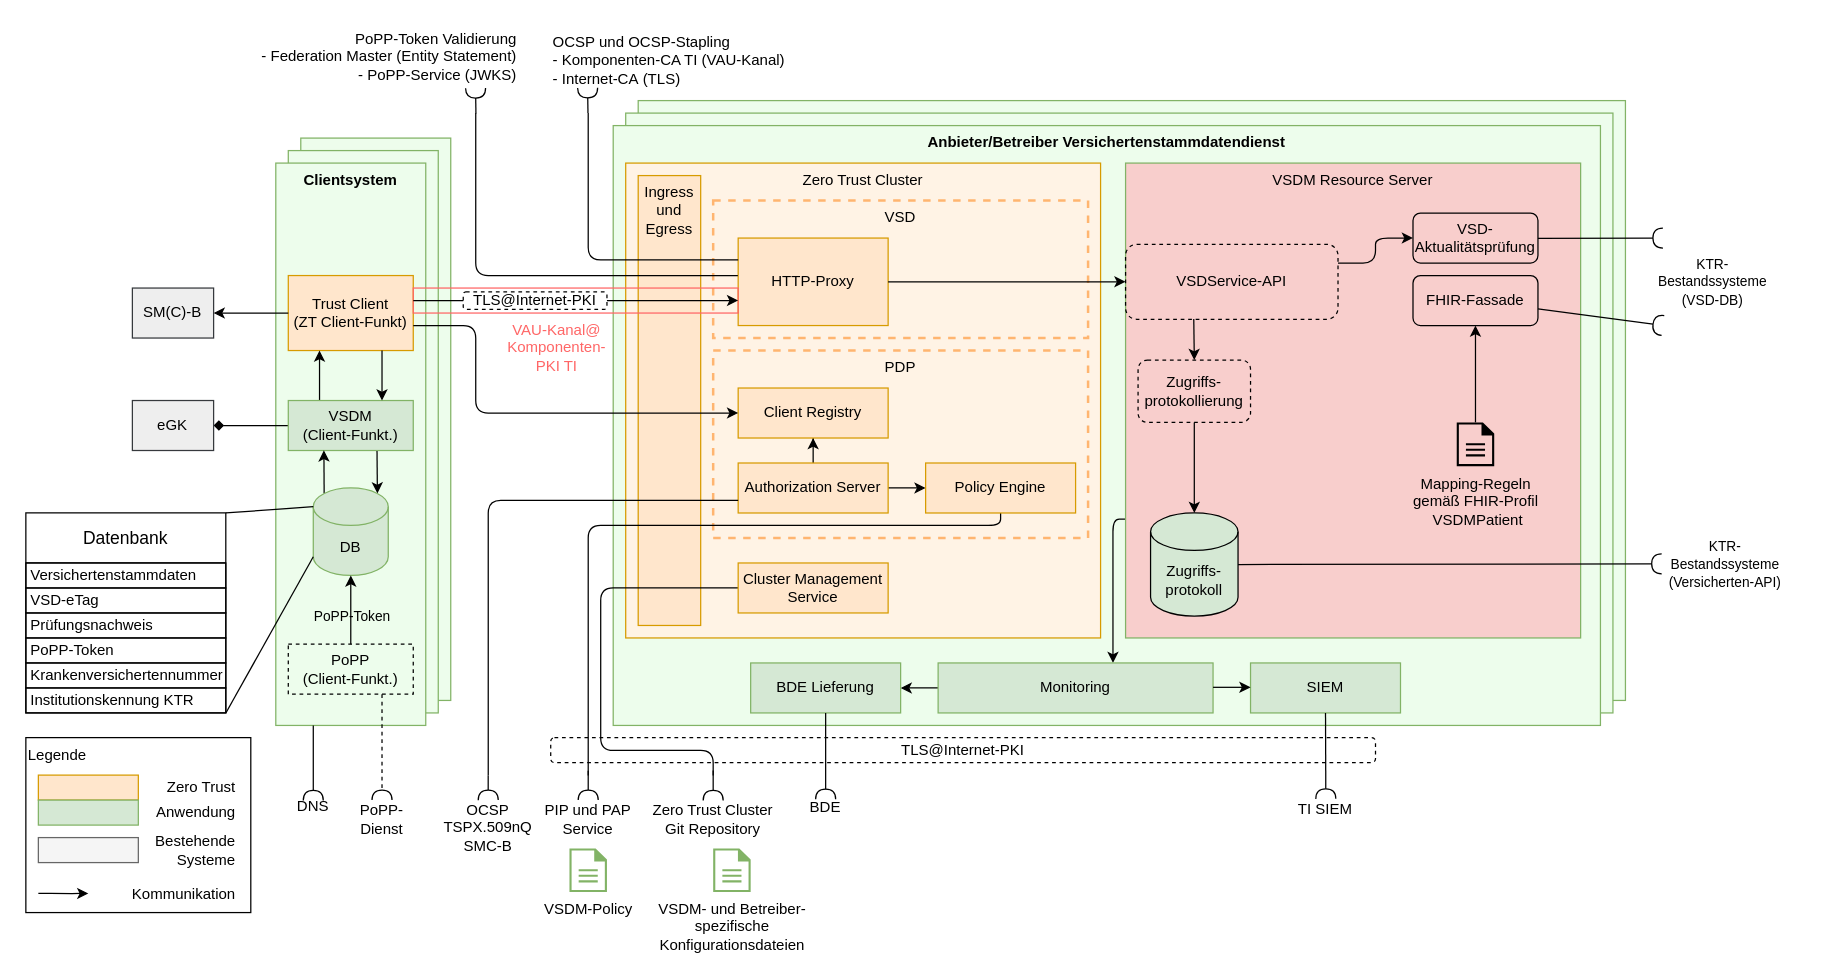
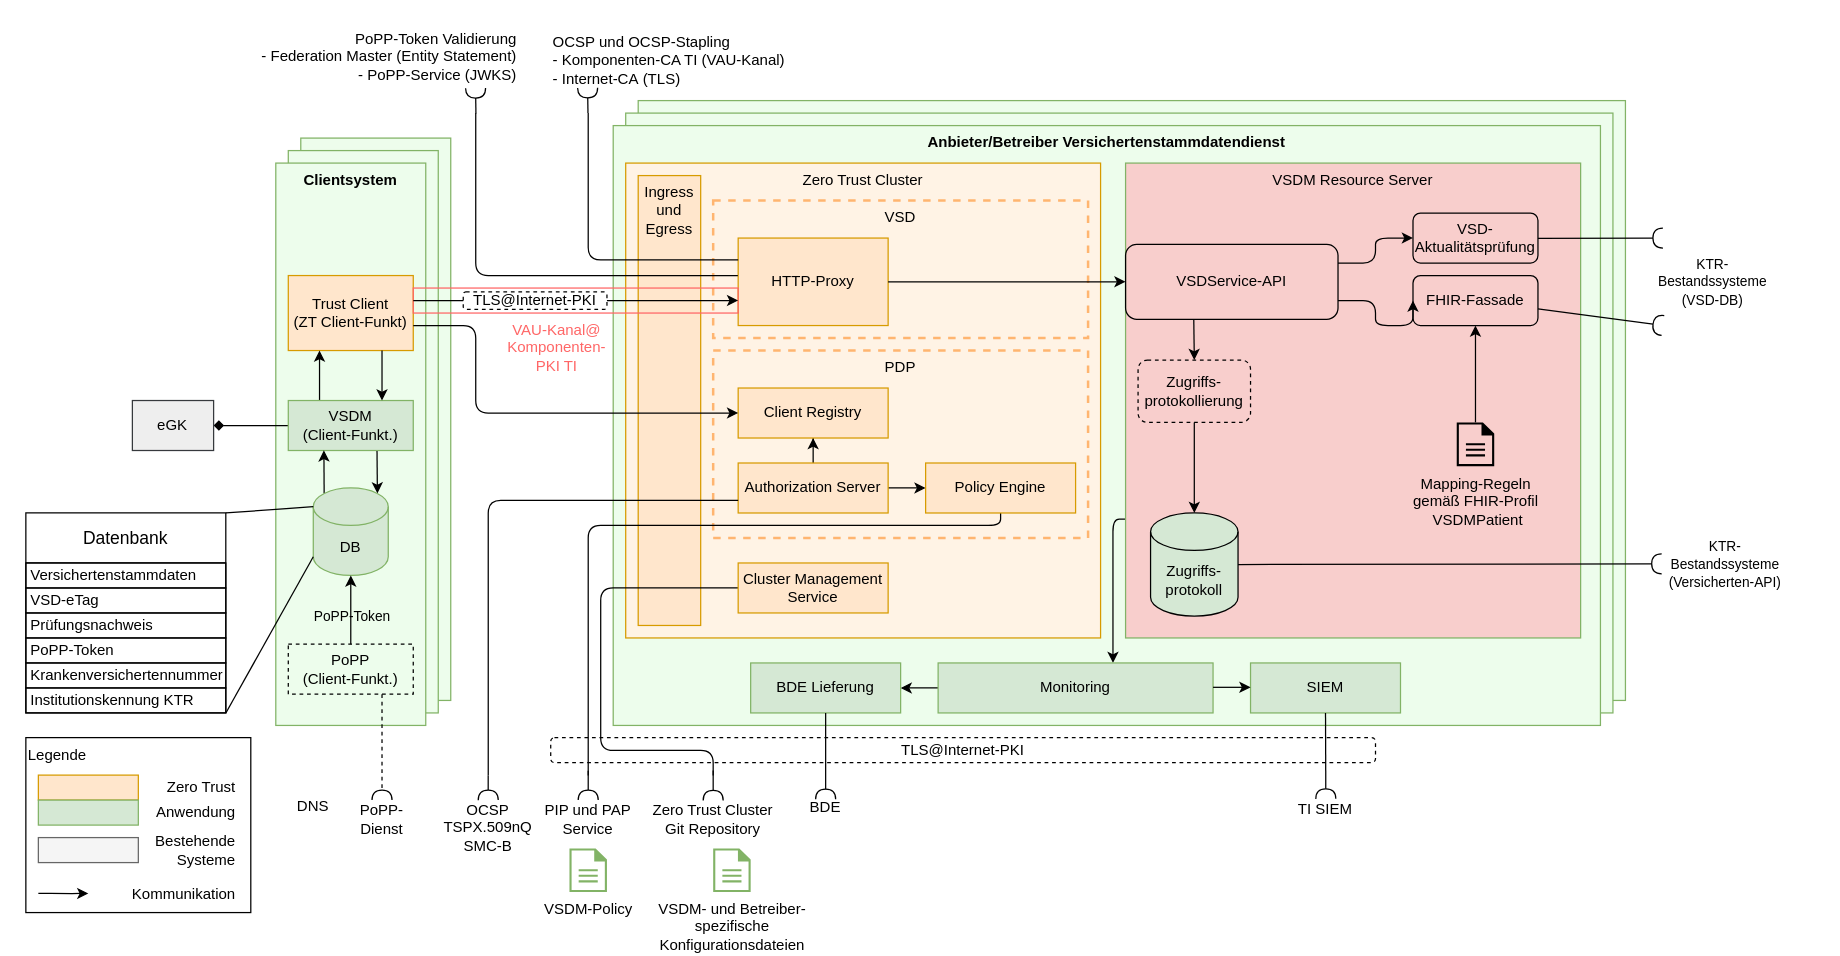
- <mxCell id="76" value="VSDService&lt;span style=&quot;background-color: initial;&quot;&gt;-API&lt;/span&gt;" style="rounded=1;whiteSpace=wrap;html=1;fillColor=none;dashed=1;" parent="1" vertex="1"><mxGeometry x="900" y="195" width="170" height="60" as="geometry" /></mxCell>
+ <mxCell id="76" value="VSDService&lt;span style=&quot;background-color: initial;&quot;&gt;-API&lt;/span&gt;" style="rounded=1;whiteSpace=wrap;html=1;fillColor=none;" parent="1" vertex="1"><mxGeometry x="900" y="195" width="170" height="60" as="geometry" /></mxCell>
- <mxCell id="24" value="SM(C)-B" style="rounded=0;whiteSpace=wrap;html=1;fillColor=#eeeeee;strokeColor=#36393d;" parent="1" vertex="1"><mxGeometry x="105.24" y="230" width="65" height="40" as="geometry" /></mxCell>
- <mxCell id="46" style="edgeStyle=orthogonalEdgeStyle;rounded=1;orthogonalLoop=1;jettySize=auto;html=1;entryX=1;entryY=0.5;entryDx=0;entryDy=0;curved=0;exitX=0;exitY=0.5;exitDx=0;exitDy=0;" parent="1" source="36" target="24" edge="1"><mxGeometry relative="1" as="geometry"><mxPoint x="260" y="179" as="sourcePoint" /></mxGeometry></mxCell>
+ <mxCell id="77" value="" style="edgeStyle=orthogonalEdgeStyle;rounded=1;orthogonalLoop=1;jettySize=auto;html=1;entryX=0;entryY=0.5;entryDx=0;entryDy=0;startArrow=none;startFill=0;curved=0;exitX=1;exitY=0.75;exitDx=0;exitDy=0;" parent="1" source="76" target="58" edge="1"><mxGeometry relative="1" as="geometry"><Array as="points"><mxPoint x="1100" y="240" /><mxPoint x="1100" y="260" /></Array><mxPoint x="1070" y="225" as="sourcePoint" /><mxPoint x="1135" y="250" as="targetPoint" /></mxGeometry></mxCell>
- <mxCell id="80" value="" style="rounded=0;orthogonalLoop=1;jettySize=auto;html=1;endArrow=halfCircle;endFill=0;endSize=6;strokeWidth=1;sketch=0;exitX=0.25;exitY=1;exitDx=0;exitDy=0;entryX=0.5;entryY=0;entryDx=0;entryDy=0;" parent="1" source="23" target="81" edge="1"><mxGeometry relative="1" as="geometry"><mxPoint x="245" y="580" as="sourcePoint" /><mxPoint x="250" y="630" as="targetPoint" /></mxGeometry></mxCell>
